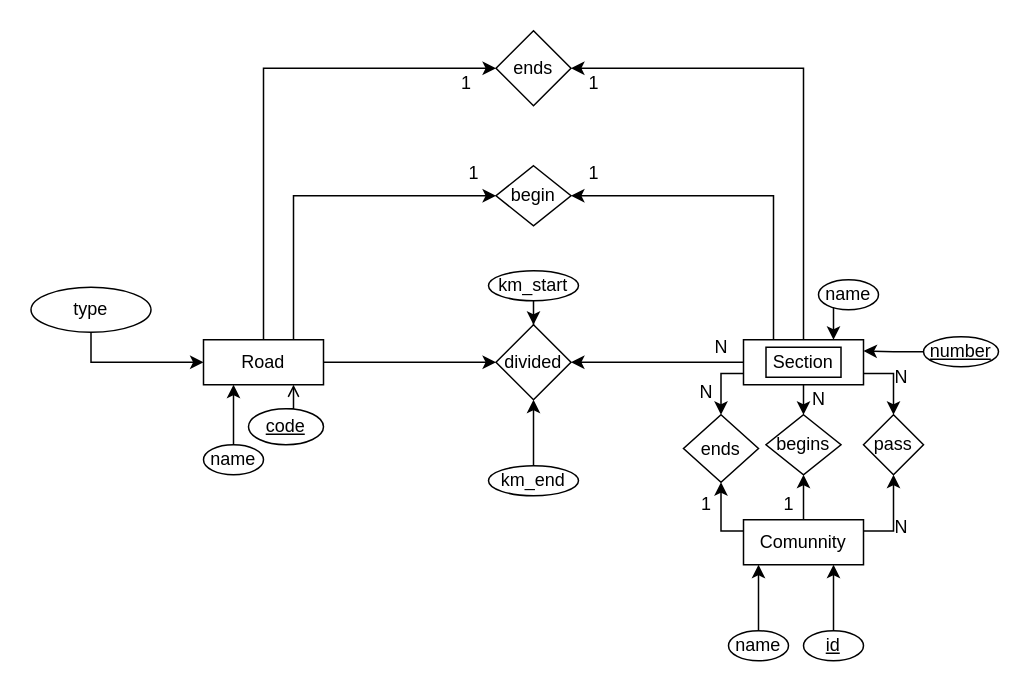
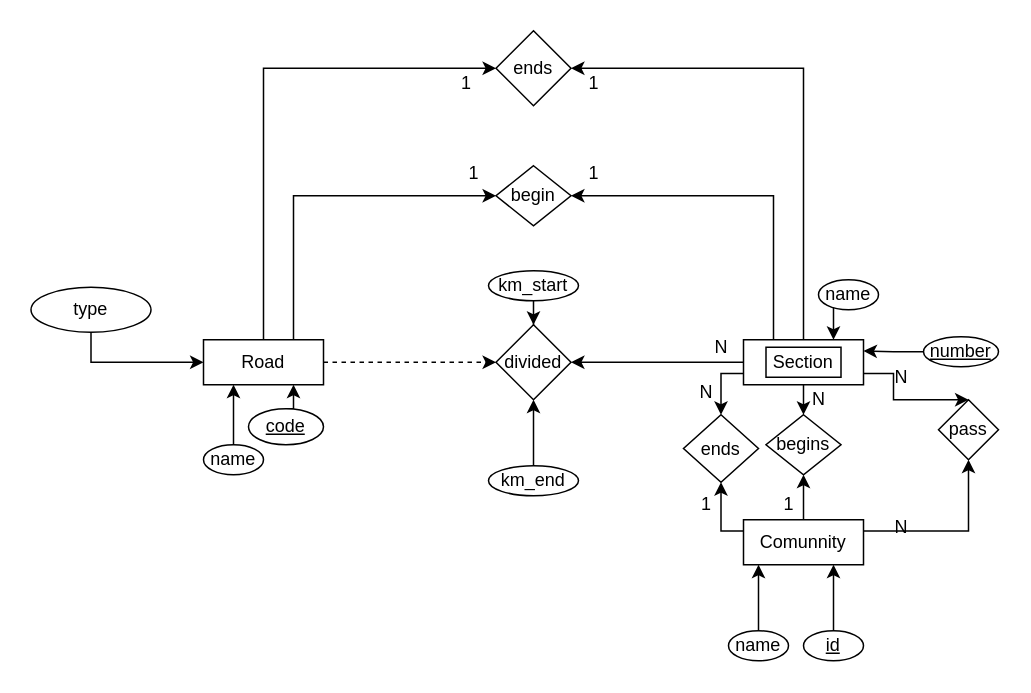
- <mxCell id="3" style="edgeStyle=orthogonalEdgeStyle;rounded=0;orthogonalLoop=1;jettySize=auto;html=1;exitX=1;exitY=0.5;exitDx=0;exitDy=0;entryX=0;entryY=0.5;entryDx=0;entryDy=0;" edge="1" parent="1" source="6" target="14"><mxGeometry relative="1" as="geometry" /></mxCell>
+ <mxCell id="3" style="edgeStyle=orthogonalEdgeStyle;rounded=0;orthogonalLoop=1;jettySize=auto;html=1;exitX=1;exitY=0.5;exitDx=0;exitDy=0;entryX=0;entryY=0.5;entryDx=0;entryDy=0;dashed=1;" edge="1" parent="1" source="6" target="14"><mxGeometry relative="1" as="geometry" /></mxCell>
- <mxCell id="43" style="edgeStyle=orthogonalEdgeStyle;rounded=0;orthogonalLoop=1;jettySize=auto;html=1;exitX=0.5;exitY=0;exitDx=0;exitDy=0;entryX=0.75;entryY=1;entryDx=0;entryDy=0;endArrow=open;" edge="1" parent="1" source="44" target="6"><mxGeometry relative="1" as="geometry" /></mxCell>
+ <mxCell id="43" style="edgeStyle=orthogonalEdgeStyle;rounded=0;orthogonalLoop=1;jettySize=auto;html=1;exitX=0.5;exitY=0;exitDx=0;exitDy=0;entryX=0.75;entryY=1;entryDx=0;entryDy=0;" edge="1" parent="1" source="44" target="6"><mxGeometry relative="1" as="geometry" /></mxCell>
- <mxCell id="21" value="pass" style="rhombus;whiteSpace=wrap;html=1;" vertex="1" parent="1"><mxGeometry x="575" y="276" width="40" height="40" as="geometry" /></mxCell>
+ <mxCell id="21" value="pass" style="rhombus;whiteSpace=wrap;html=1;" vertex="1" parent="1"><mxGeometry x="625" y="266" width="40" height="40" as="geometry" /></mxCell>
